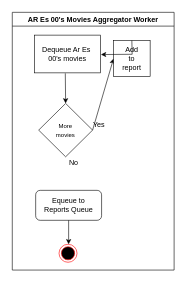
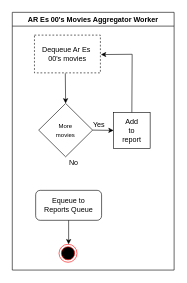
- <mxCell id="3" value="Dequeue Ar Es&amp;nbsp;&lt;div&gt;00's movies&lt;/div&gt;" style="html=1;whiteSpace=wrap;" parent="2" vertex="1"><mxGeometry x="37" y="38" width="110" height="63" as="geometry" /></mxCell>
+ <mxCell id="3" value="Dequeue Ar Es&amp;nbsp;&lt;div&gt;00's movies&lt;/div&gt;" style="html=1;whiteSpace=wrap;dashed=1;" parent="2" vertex="1"><mxGeometry x="37" y="38" width="110" height="63" as="geometry" /></mxCell>
- <mxCell id="12" value="Add&lt;div&gt;to&lt;/div&gt;&lt;div&gt;report&lt;/div&gt;" style="html=1;whiteSpace=wrap;" parent="2" vertex="1"><mxGeometry x="169" y="47" width="61" height="60" as="geometry" /></mxCell>
+ <mxCell id="12" value="Add&lt;div&gt;to&lt;/div&gt;&lt;div&gt;report&lt;/div&gt;" style="html=1;whiteSpace=wrap;" parent="2" vertex="1"><mxGeometry x="169" y="167" width="61" height="60" as="geometry" /></mxCell>
